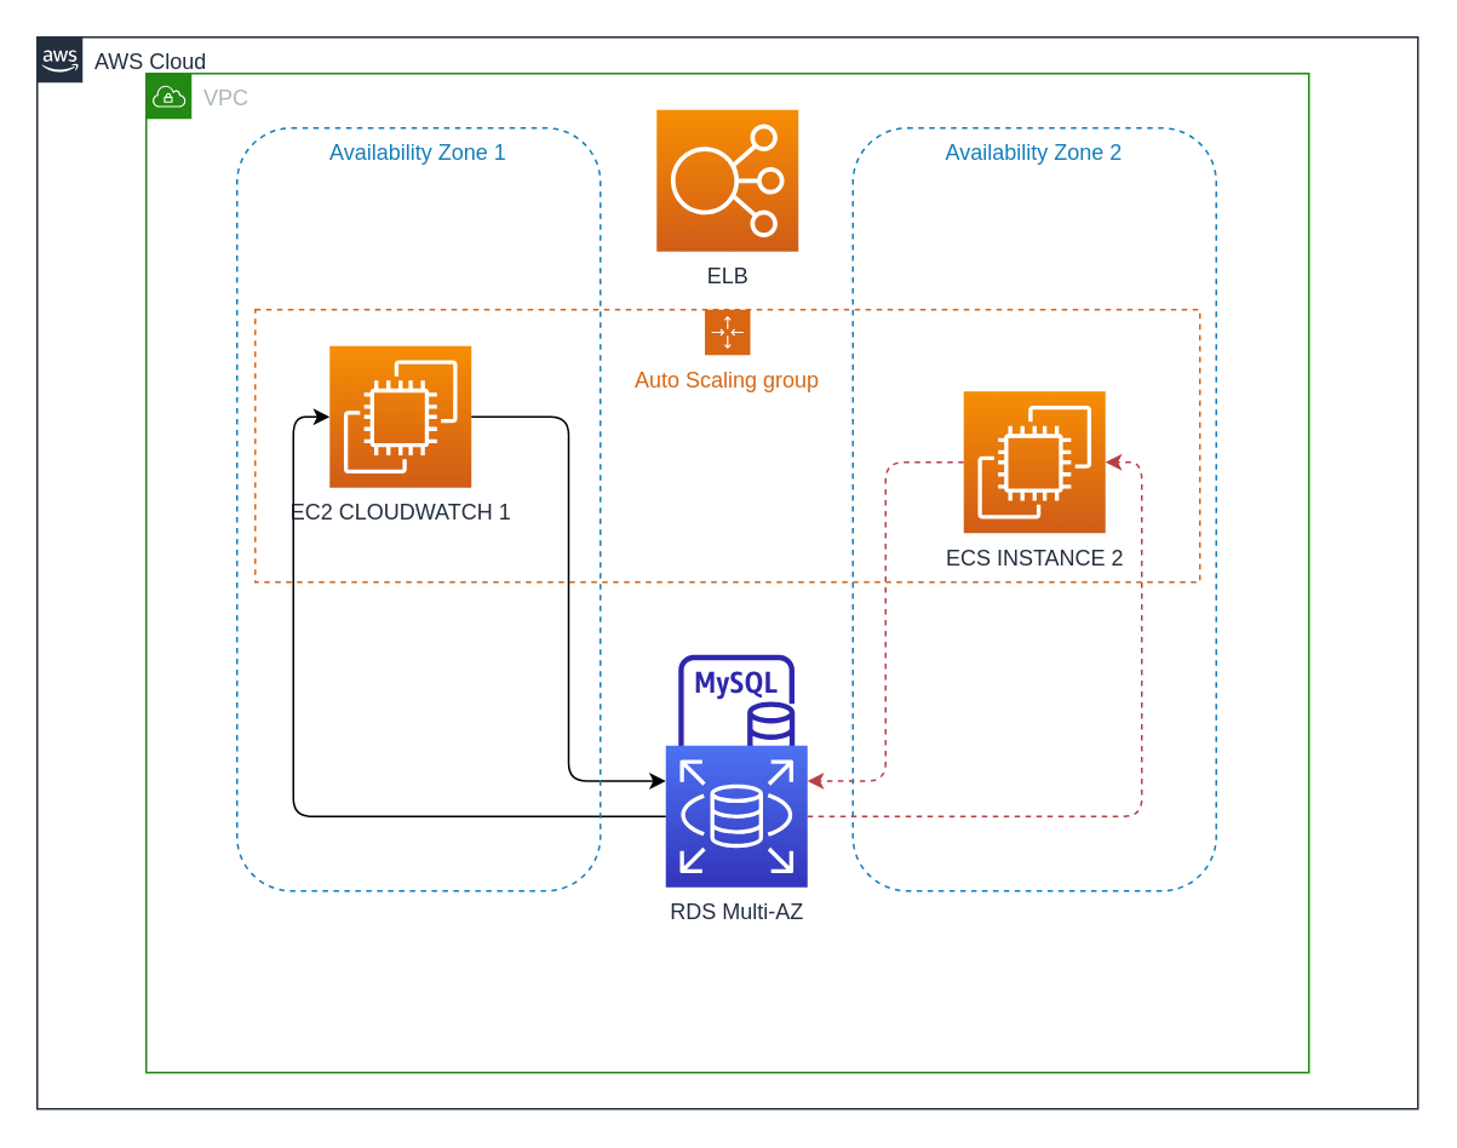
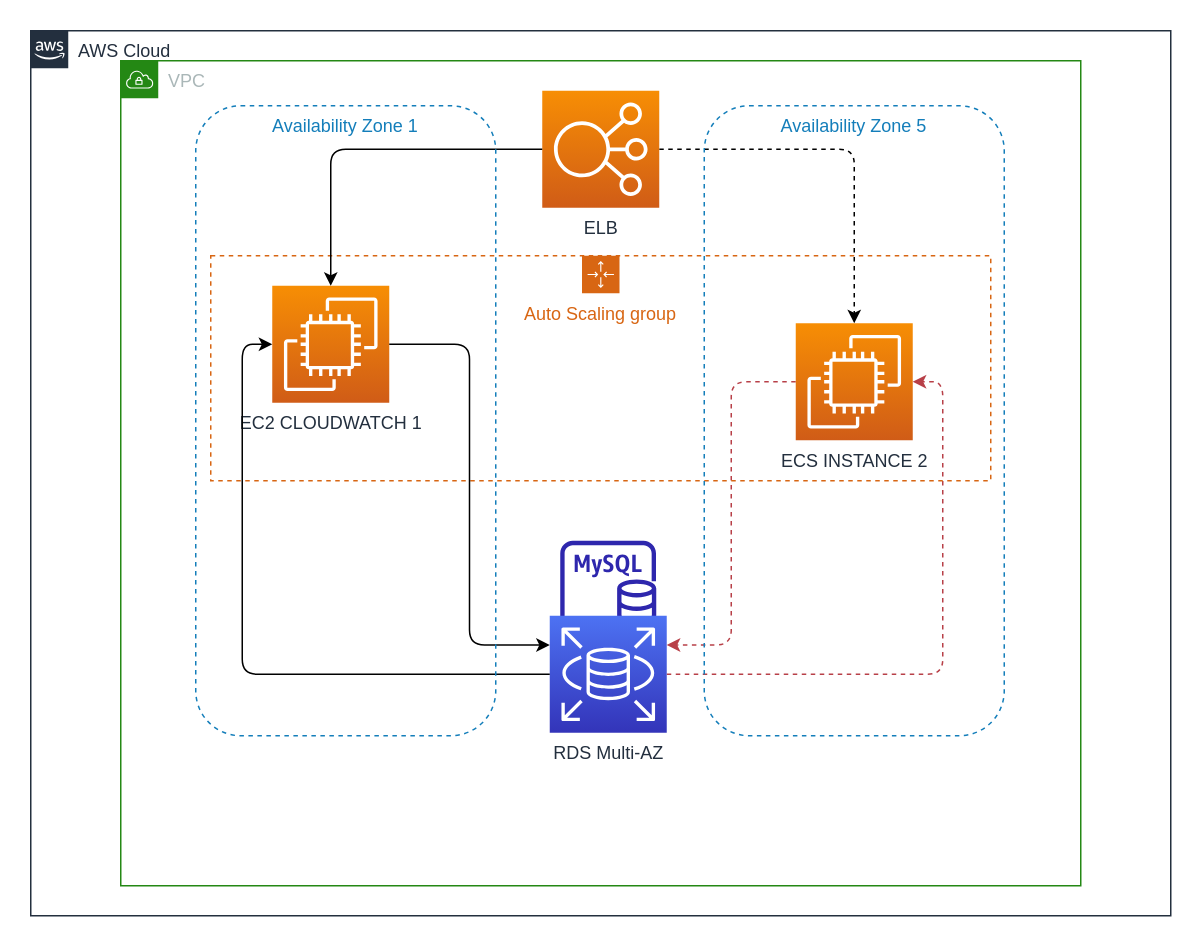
- <mxCell id="14" value="Availability Zone 2" style="fillColor=none;strokeColor=#147EBA;dashed=1;verticalAlign=top;fontStyle=0;fontColor=#147EBA;whiteSpace=wrap;html=1;rounded=1;" parent="11" vertex="1"><mxGeometry x="329" y="-100" width="200" height="420" as="geometry" /></mxCell>
+ <mxCell id="14" value="Availability Zone 5" style="fillColor=none;strokeColor=#147EBA;dashed=1;verticalAlign=top;fontStyle=0;fontColor=#147EBA;whiteSpace=wrap;html=1;rounded=1;" parent="11" vertex="1"><mxGeometry x="329" y="-100" width="200" height="420" as="geometry" /></mxCell>
+ <mxCell id="15" style="edgeStyle=orthogonalEdgeStyle;rounded=1;orthogonalLoop=1;jettySize=auto;html=1;" parent="3" source="6" target="12" edge="1"><mxGeometry relative="1" as="geometry" /></mxCell>
+ <mxCell id="5" style="edgeStyle=orthogonalEdgeStyle;rounded=1;orthogonalLoop=1;jettySize=auto;html=1;strokeColor=default;dashed=1;" parent="3" source="6" target="13" edge="1"><mxGeometry relative="1" as="geometry" /></mxCell>
